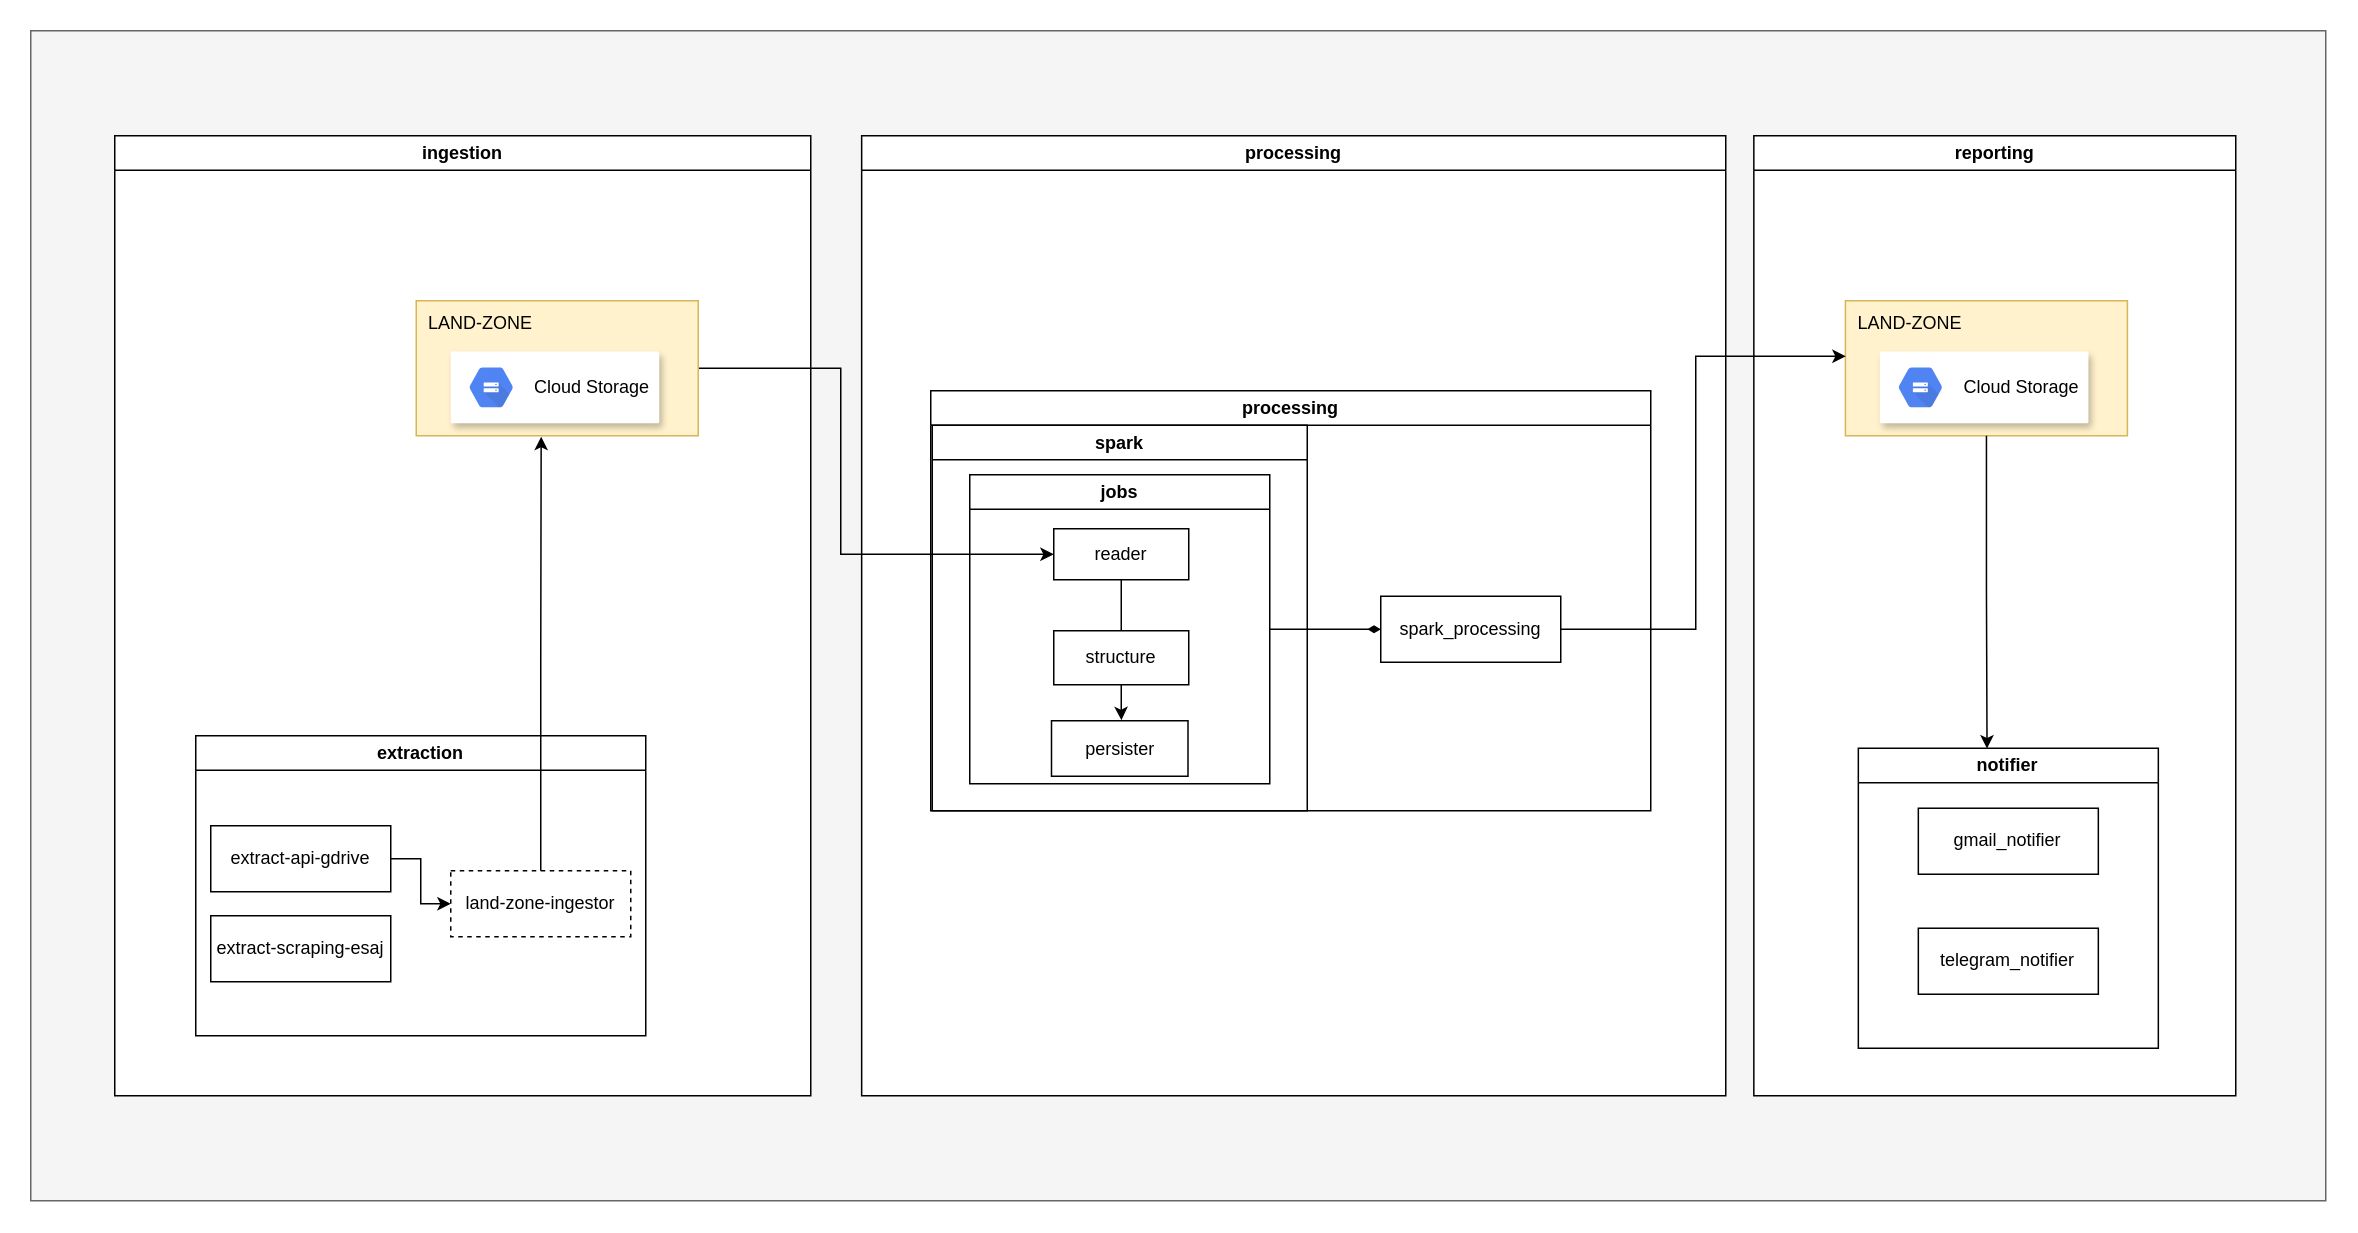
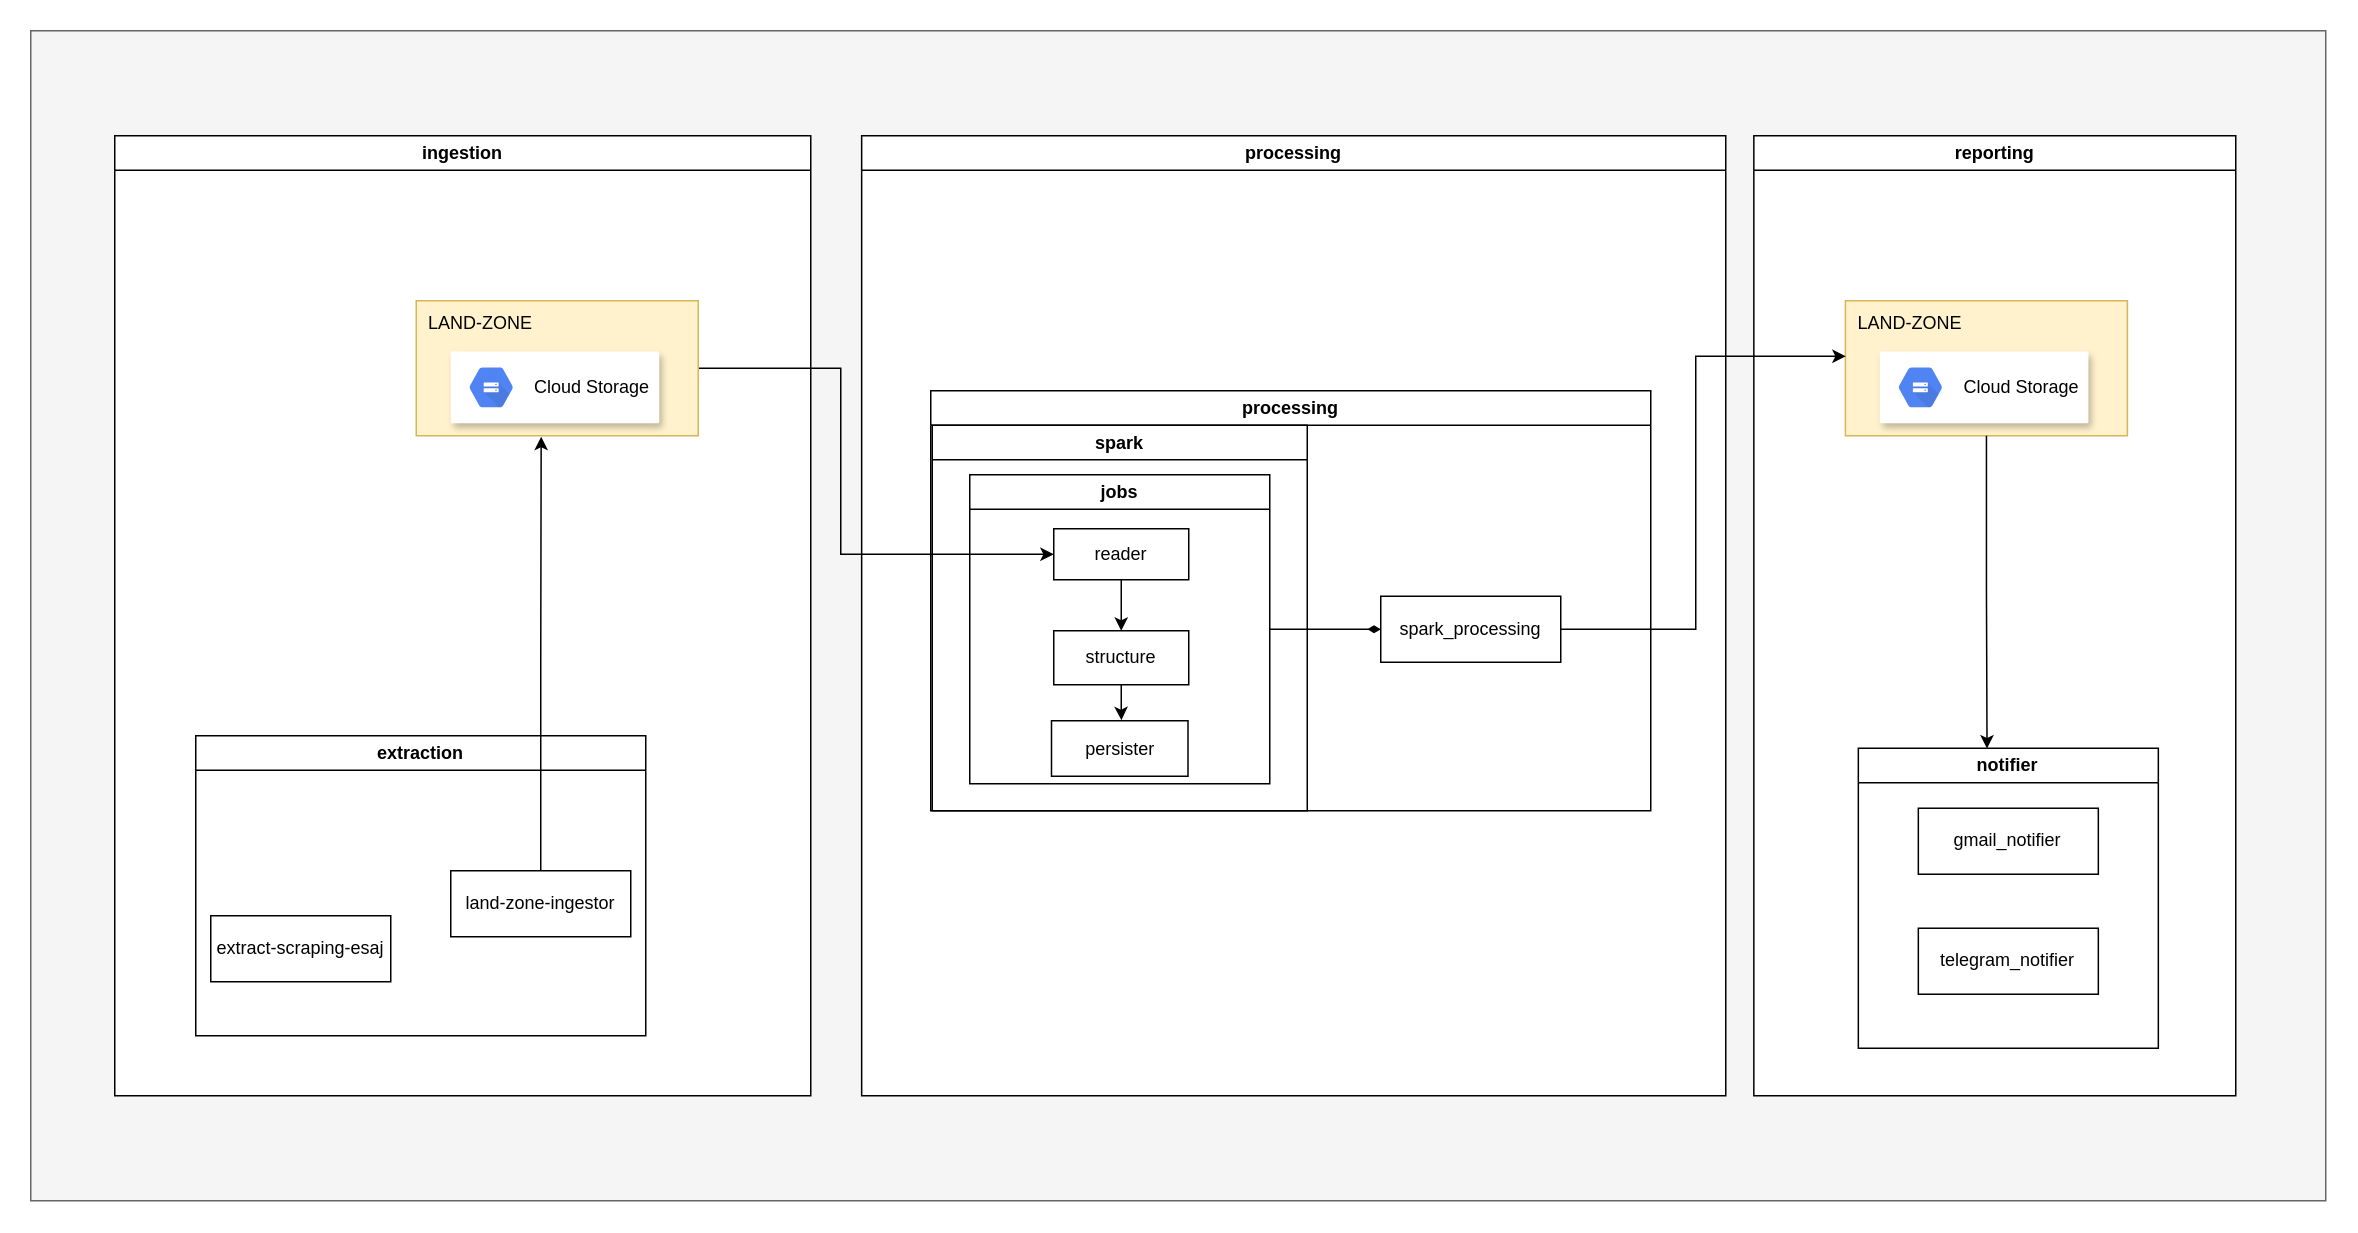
- <mxCell id="18" style="edgeStyle=orthogonalEdgeStyle;rounded=0;orthogonalLoop=1;jettySize=auto;html=1;entryX=0.5;entryY=0;entryDx=0;entryDy=0;endArrow=none;" parent="17" source="19" target="21" edge="1"><mxGeometry relative="1" as="geometry"><Array as="points"><mxPoint x="126" y="117" /><mxPoint x="126" y="117" /></Array></mxGeometry></mxCell>
+ <mxCell id="18" style="edgeStyle=orthogonalEdgeStyle;rounded=0;orthogonalLoop=1;jettySize=auto;html=1;entryX=0.5;entryY=0;entryDx=0;entryDy=0;" parent="17" source="19" target="21" edge="1"><mxGeometry relative="1" as="geometry"><Array as="points"><mxPoint x="126" y="117" /><mxPoint x="126" y="117" /></Array></mxGeometry></mxCell>
- <mxCell id="8" value="extract-api-gdrive" style="rounded=0;whiteSpace=wrap;html=1;" parent="6" vertex="1"><mxGeometry x="10" y="60" width="120" height="44" as="geometry" /></mxCell>
- <mxCell id="7" style="edgeStyle=orthogonalEdgeStyle;rounded=0;orthogonalLoop=1;jettySize=auto;html=1;entryX=0;entryY=0.5;entryDx=0;entryDy=0;" parent="6" source="8" target="10" edge="1"><mxGeometry relative="1" as="geometry" /></mxCell>
- <mxCell id="10" value="land-zone-ingestor" style="rounded=0;whiteSpace=wrap;html=1;dashed=1;" parent="6" vertex="1"><mxGeometry x="170" y="90" width="120" height="44" as="geometry" /></mxCell>
+ <mxCell id="10" value="land-zone-ingestor" style="rounded=0;whiteSpace=wrap;html=1;" parent="6" vertex="1"><mxGeometry x="170" y="90" width="120" height="44" as="geometry" /></mxCell>
